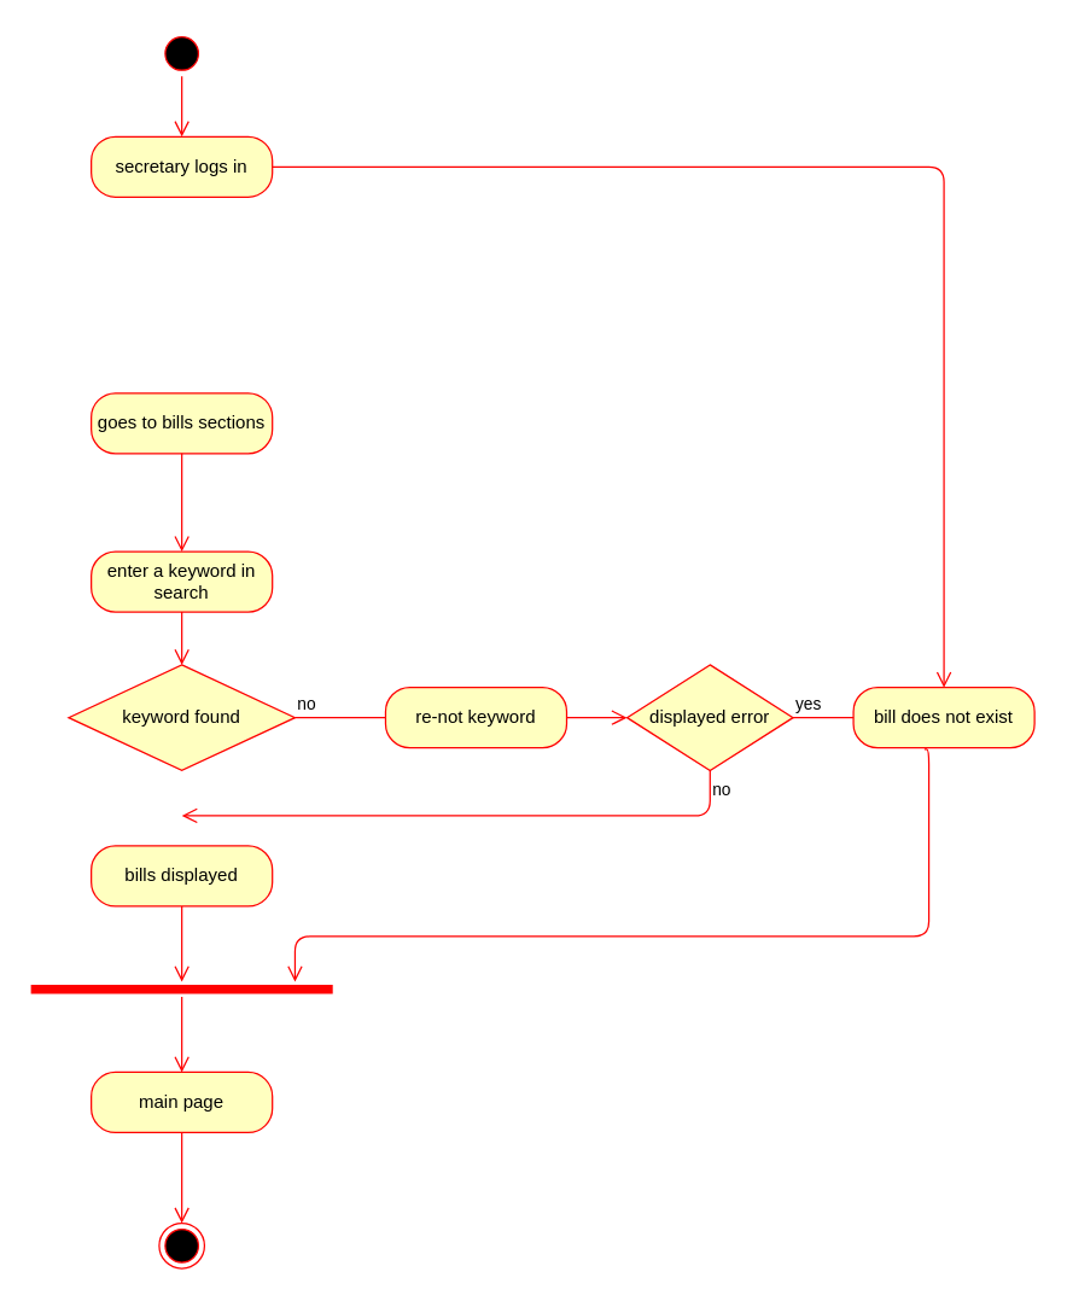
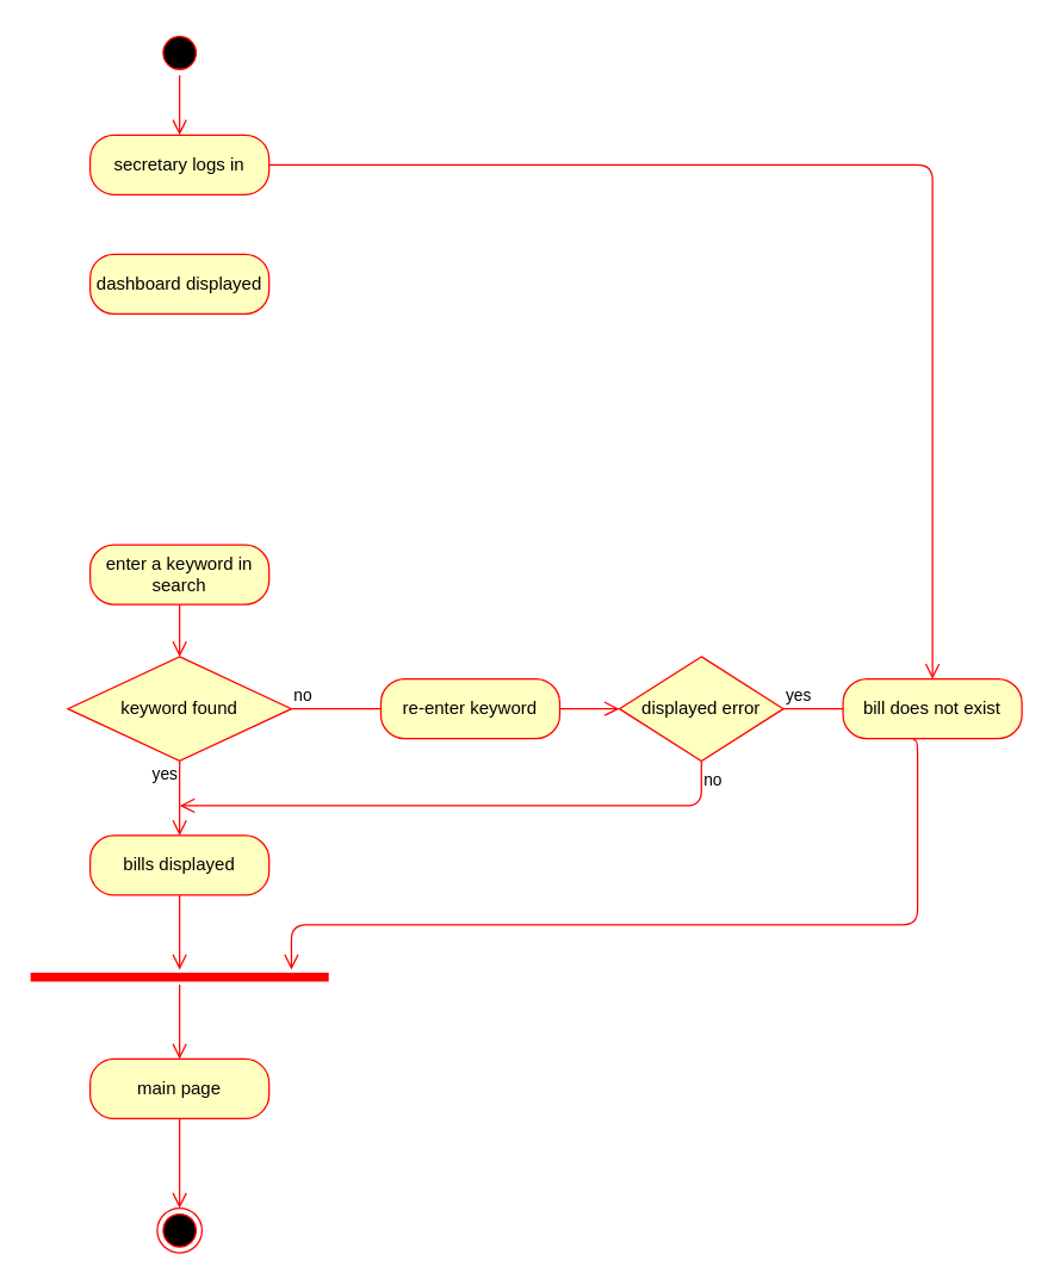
+ <mxCell id="15" value="dashboard displayed" style="rounded=1;whiteSpace=wrap;html=1;arcSize=40;fontColor=#000000;fillColor=#ffffc0;strokeColor=#ff0000;" parent="1" vertex="1"><mxGeometry x="60" y="170" width="120" height="40" as="geometry" /></mxCell>
- <mxCell id="6" value="goes to bills sections" style="rounded=1;whiteSpace=wrap;html=1;arcSize=40;fontColor=#000000;fillColor=#ffffc0;strokeColor=#ff0000;" parent="1" vertex="1"><mxGeometry x="60" y="260" width="120" height="40" as="geometry" /></mxCell>
- <mxCell id="7" value="" style="edgeStyle=orthogonalEdgeStyle;html=1;verticalAlign=bottom;endArrow=open;endSize=8;strokeColor=#ff0000;entryX=0.5;entryY=0;entryDx=0;entryDy=0;" parent="1" source="6" target="8" edge="1"><mxGeometry relative="1" as="geometry"><mxPoint x="120" y="310" as="targetPoint" /></mxGeometry></mxCell>
- <mxCell id="19" value="re-not keyword" style="rounded=1;whiteSpace=wrap;html=1;arcSize=40;fontColor=#000000;fillColor=#ffffc0;strokeColor=#ff0000;" parent="1" vertex="1"><mxGeometry x="255" y="455" width="120" height="40" as="geometry" /></mxCell>
+ <mxCell id="19" value="re-enter keyword" style="rounded=1;whiteSpace=wrap;html=1;arcSize=40;fontColor=#000000;fillColor=#ffffc0;strokeColor=#ff0000;" parent="1" vertex="1"><mxGeometry x="255" y="455" width="120" height="40" as="geometry" /></mxCell>
+ <mxCell id="12" value="yes" style="edgeStyle=orthogonalEdgeStyle;html=1;align=left;verticalAlign=top;endArrow=open;endSize=8;strokeColor=#ff0000;entryX=0.5;entryY=0;entryDx=0;entryDy=0;" parent="1" source="10" target="13" edge="1"><mxGeometry x="-0.778" y="-22" relative="1" as="geometry"><mxPoint x="70" y="510" as="targetPoint" /><mxPoint x="2" y="-10" as="offset" /></mxGeometry></mxCell>
